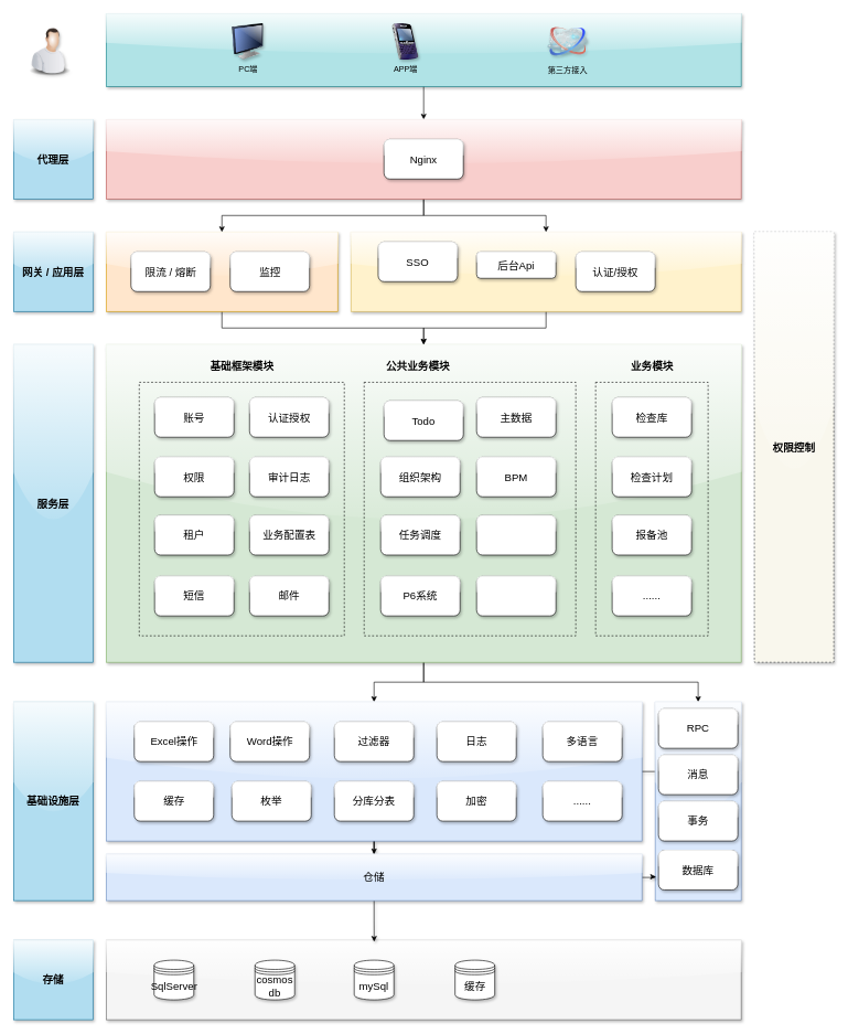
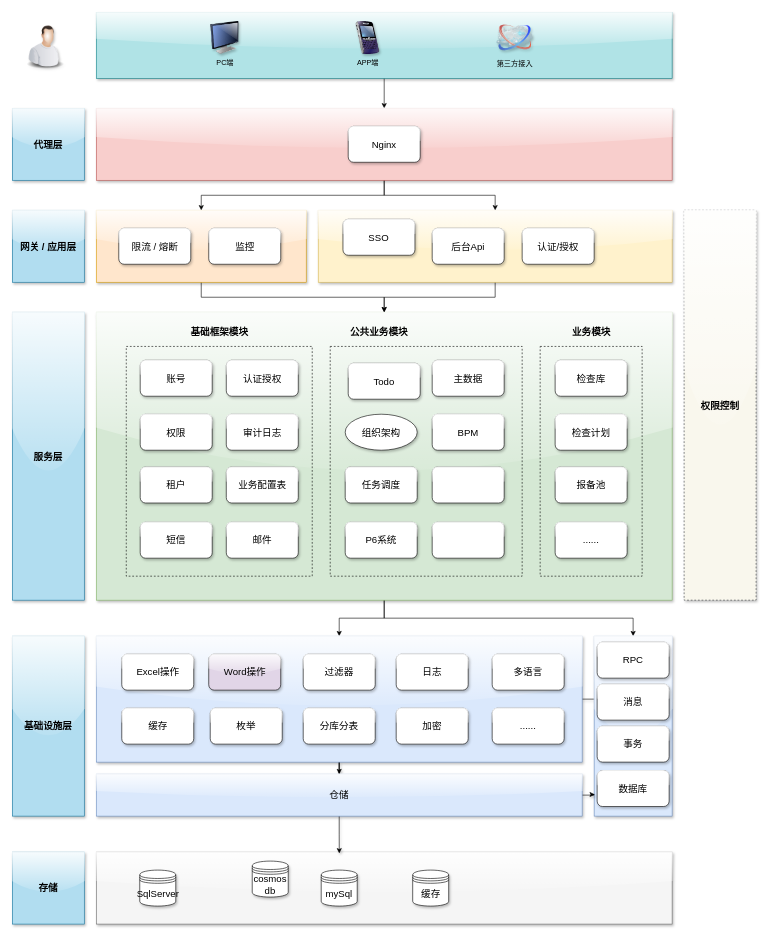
- <mxCell id="50" value="&lt;font style=&quot;vertical-align: inherit ; font-size: 16px&quot;&gt;&lt;font style=&quot;vertical-align: inherit ; font-size: 16px&quot;&gt;后台Api&lt;/font&gt;&lt;/font&gt;" style="rounded=1;whiteSpace=wrap;html=1;fontSize=16;shadow=1;glass=1;" parent="1" vertex="1"><mxGeometry x="720" y="380" width="120" height="40" as="geometry" /></mxCell>
+ <mxCell id="50" value="&lt;font style=&quot;vertical-align: inherit ; font-size: 16px&quot;&gt;&lt;font style=&quot;vertical-align: inherit ; font-size: 16px&quot;&gt;后台Api&lt;/font&gt;&lt;/font&gt;" style="rounded=1;whiteSpace=wrap;html=1;fontSize=16;shadow=1;glass=1;" parent="1" vertex="1"><mxGeometry x="720" y="380" width="120" height="60" as="geometry" /></mxCell>
- <mxCell id="19" value="&lt;font style=&quot;vertical-align: inherit; font-size: 16px;&quot;&gt;&lt;font style=&quot;vertical-align: inherit; font-size: 16px;&quot;&gt;&lt;font style=&quot;vertical-align: inherit; font-size: 16px;&quot;&gt;&lt;font style=&quot;vertical-align: inherit; font-size: 16px;&quot;&gt;组织架构&lt;/font&gt;&lt;/font&gt;&lt;/font&gt;&lt;/font&gt;" style="rounded=1;whiteSpace=wrap;html=1;fontSize=16;shadow=1;glass=1;" parent="1" vertex="1"><mxGeometry x="575" y="690" width="120" height="60" as="geometry" /></mxCell>
+ <mxCell id="19" value="&lt;font style=&quot;vertical-align: inherit; font-size: 16px;&quot;&gt;&lt;font style=&quot;vertical-align: inherit; font-size: 16px;&quot;&gt;&lt;font style=&quot;vertical-align: inherit; font-size: 16px;&quot;&gt;&lt;font style=&quot;vertical-align: inherit; font-size: 16px;&quot;&gt;组织架构&lt;/font&gt;&lt;/font&gt;&lt;/font&gt;&lt;/font&gt;" style="ellipse;whiteSpace=wrap;html=1;fontSize=16;shadow=1;glass=1;" parent="1" vertex="1"><mxGeometry x="575" y="690" width="120" height="60" as="geometry" /></mxCell>
- <mxCell id="28" value="&lt;font style=&quot;vertical-align: inherit; font-size: 16px;&quot;&gt;&lt;font style=&quot;vertical-align: inherit; font-size: 16px;&quot;&gt;Word操作&lt;/font&gt;&lt;/font&gt;" style="rounded=1;whiteSpace=wrap;html=1;fontSize=16;shadow=1;glass=1;" parent="1" vertex="1"><mxGeometry x="347.5" y="1090" width="120" height="60" as="geometry" /></mxCell>
+ <mxCell id="28" value="&lt;font style=&quot;vertical-align: inherit; font-size: 16px;&quot;&gt;&lt;font style=&quot;vertical-align: inherit; font-size: 16px;&quot;&gt;Word操作&lt;/font&gt;&lt;/font&gt;" style="rounded=1;whiteSpace=wrap;html=1;fontSize=16;shadow=1;glass=1;fillColor=#e1d5e7;" parent="1" vertex="1"><mxGeometry x="347.5" y="1090" width="120" height="60" as="geometry" /></mxCell>
- <mxCell id="45" value="cosmos db" style="shape=datastore;whiteSpace=wrap;html=1;shadow=1;glass=1;sketch=0;strokeWidth=1;fontSize=16;" parent="1" vertex="1"><mxGeometry x="385" y="1450" width="60" height="60" as="geometry" /></mxCell>
+ <mxCell id="45" value="cosmos db" style="shape=datastore;whiteSpace=wrap;html=1;shadow=1;glass=1;sketch=0;strokeWidth=1;fontSize=16;" parent="1" vertex="1"><mxGeometry x="420" y="1435" width="60" height="60" as="geometry" /></mxCell>
